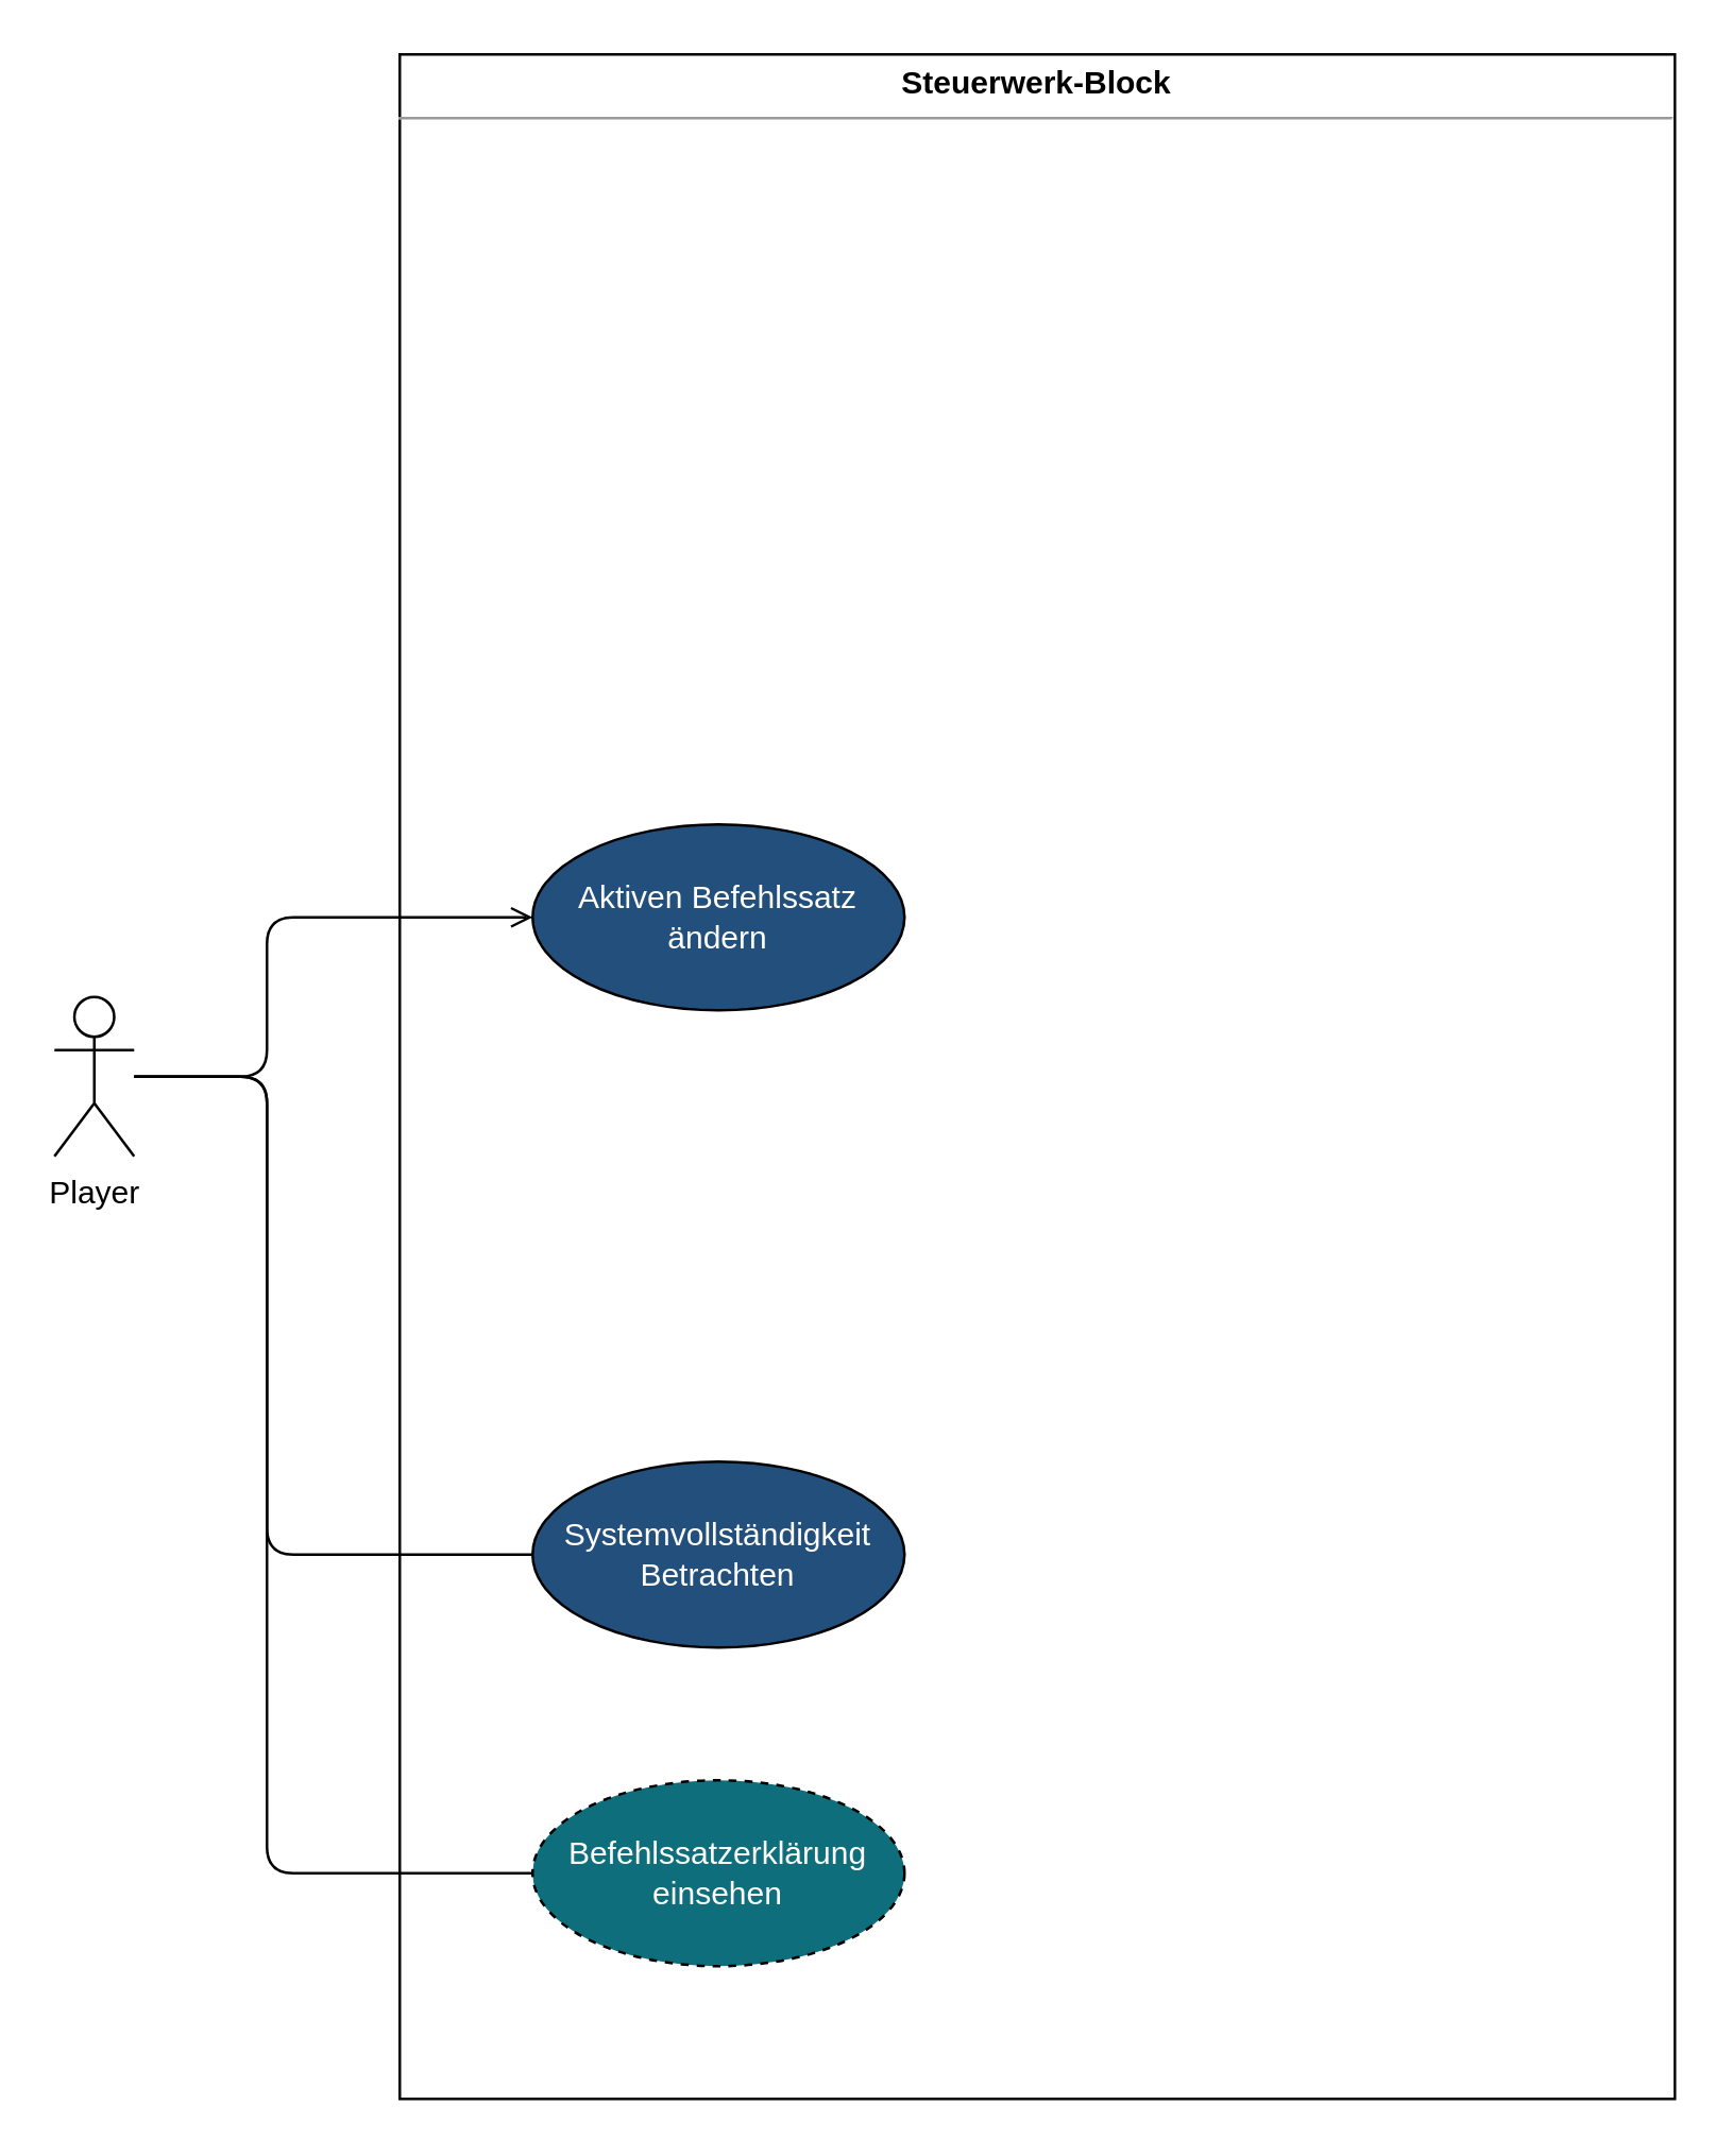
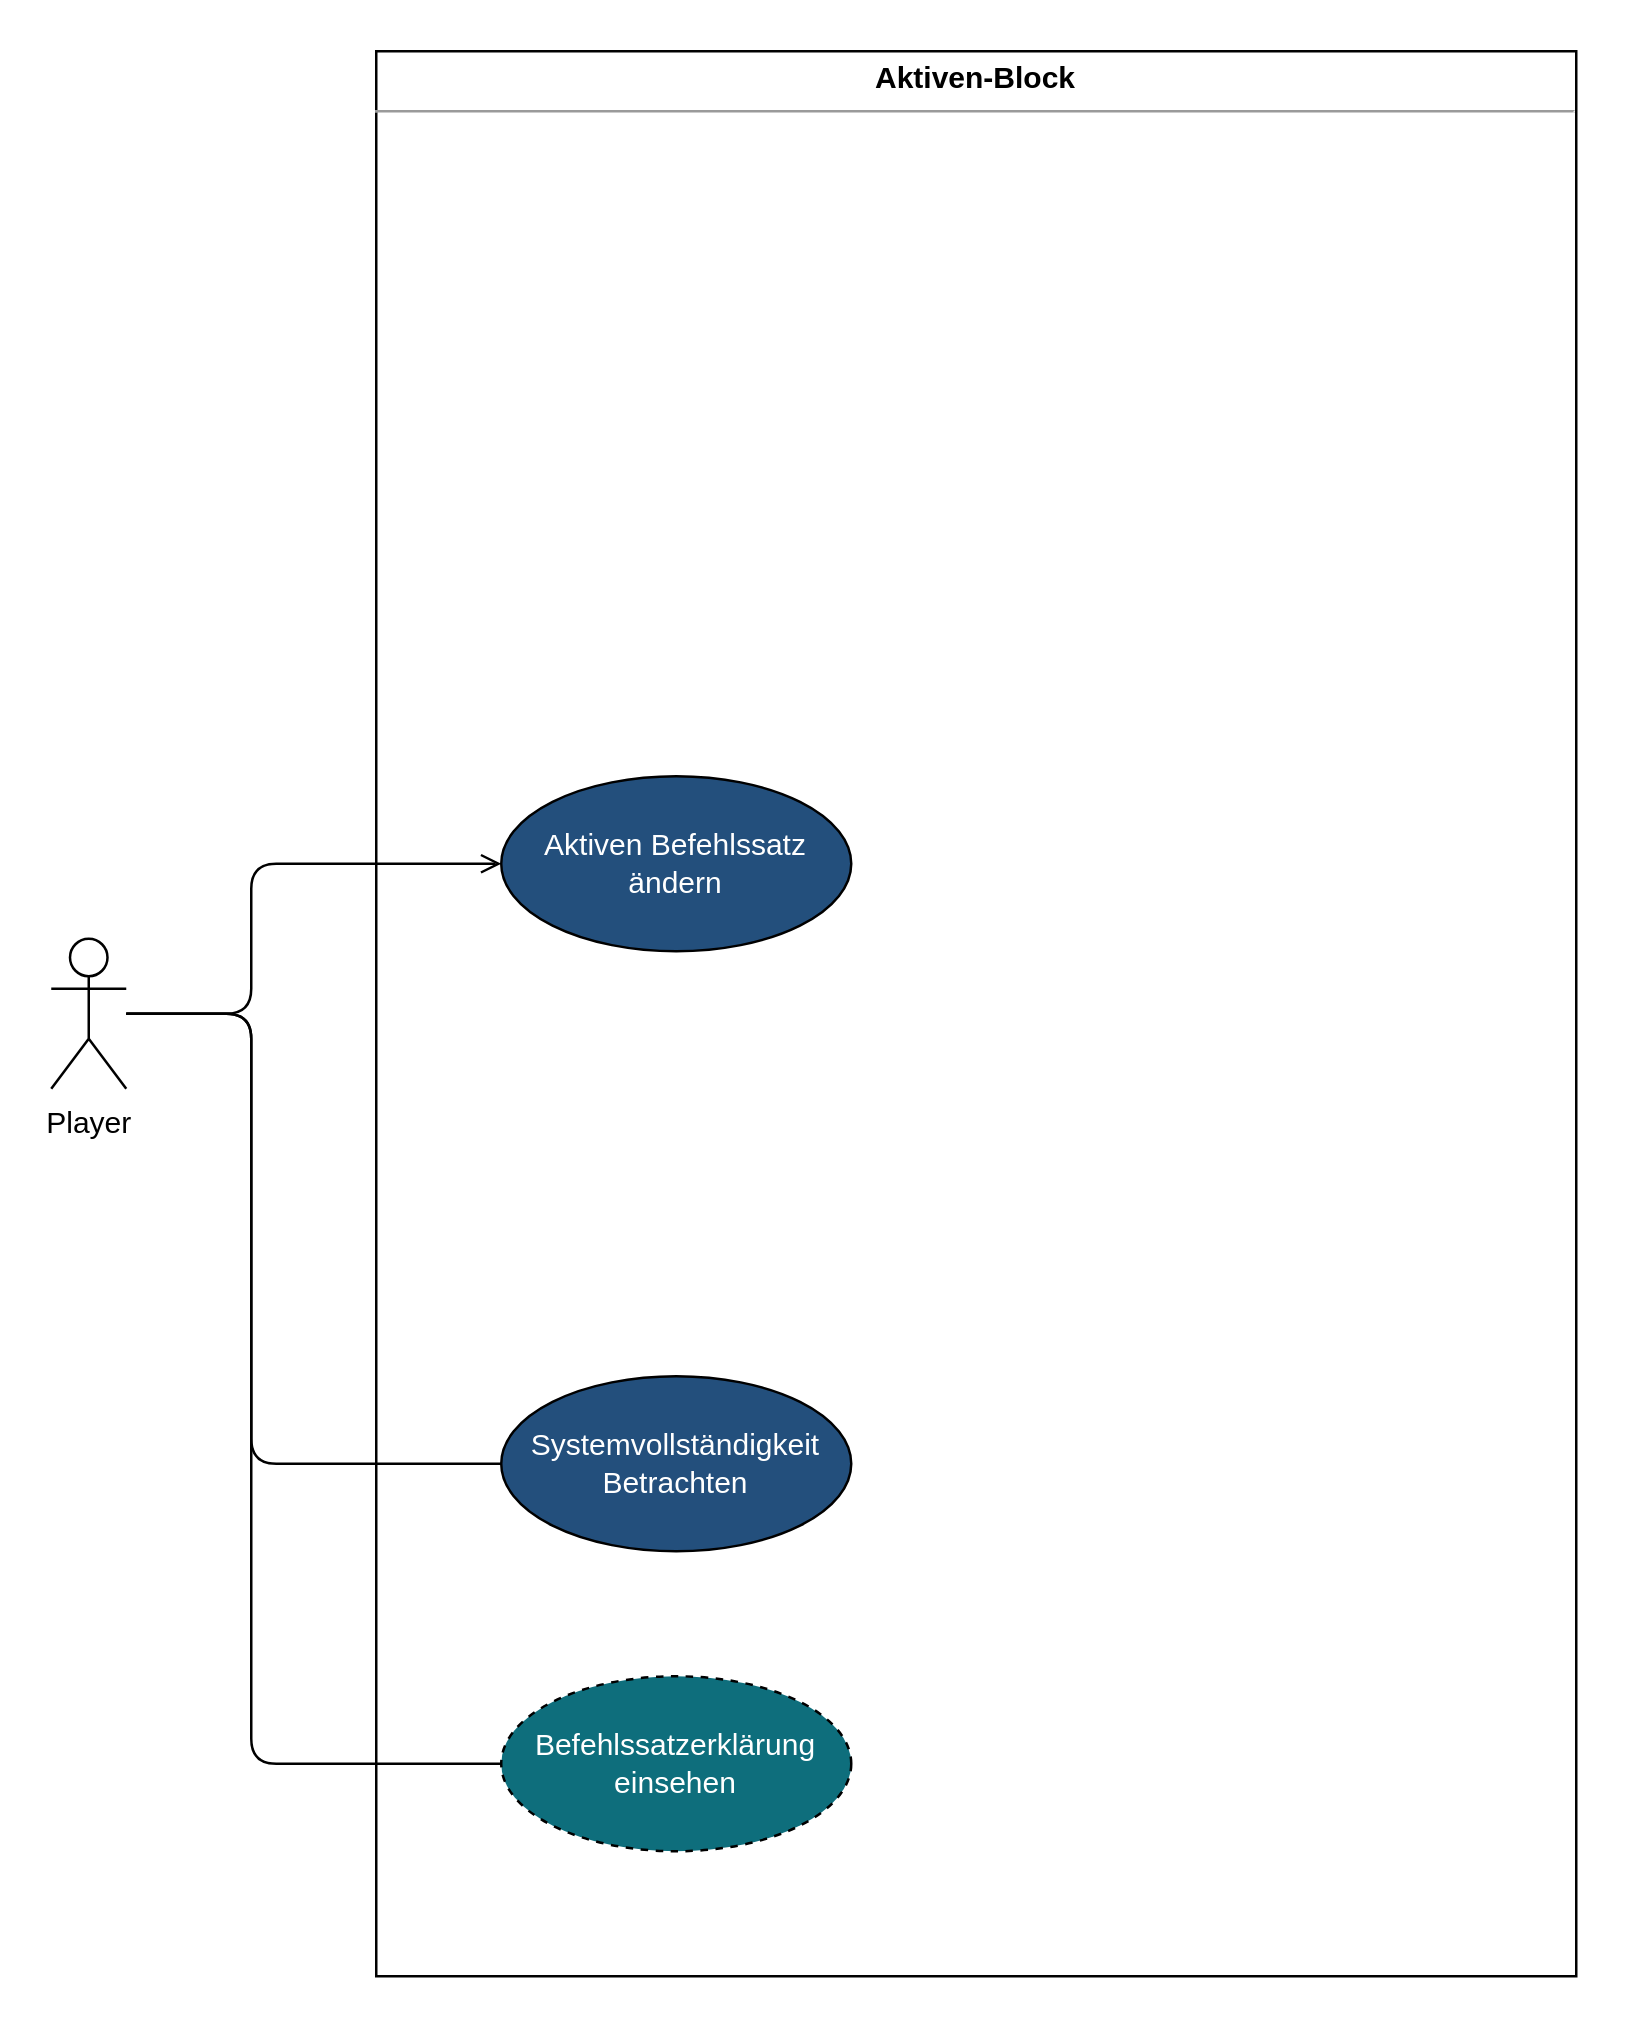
- <mxCell id="2" value="&lt;p style=&quot;margin: 0px ; margin-top: 4px ; text-align: center&quot;&gt;&lt;b&gt;Steuerwerk-Block&lt;/b&gt;&lt;/p&gt;&lt;hr size=&quot;1&quot;&gt;&lt;div style=&quot;height: 2px&quot;&gt;&lt;/div&gt;" style="verticalAlign=top;align=left;overflow=fill;fontSize=12;fontFamily=Helvetica;html=1;" vertex="1" parent="1"><mxGeometry x="150" y="20" width="480" height="770" as="geometry" /></mxCell>
+ <mxCell id="2" value="&lt;p style=&quot;margin: 0px ; margin-top: 4px ; text-align: center&quot;&gt;&lt;b&gt;Aktiven-Block&lt;/b&gt;&lt;/p&gt;&lt;hr size=&quot;1&quot;&gt;&lt;div style=&quot;height: 2px&quot;&gt;&lt;/div&gt;" style="verticalAlign=top;align=left;overflow=fill;fontSize=12;fontFamily=Helvetica;html=1;" vertex="1" parent="1"><mxGeometry x="150" y="20" width="480" height="770" as="geometry" /></mxCell>
